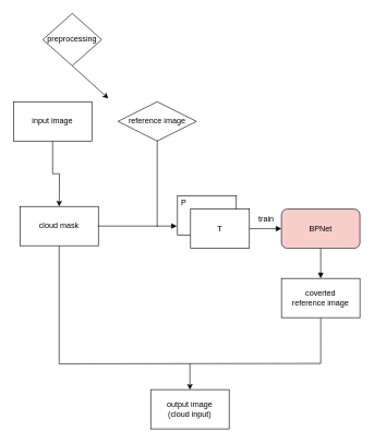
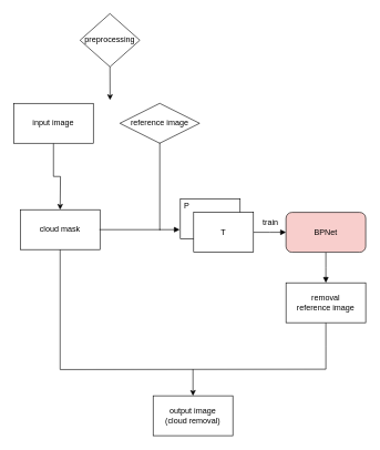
- <mxCell id="22" value="&lt;span&gt;preprocessing&lt;/span&gt;" style="rhombus;whiteSpace=wrap;html=1;strokeWidth=1;" vertex="1" parent="1"><mxGeometry x="65" y="20" width="90" height="80" as="geometry" /></mxCell>
+ <mxCell id="22" value="&lt;span&gt;preprocessing&lt;/span&gt;" style="rhombus;whiteSpace=wrap;html=1;strokeWidth=1;" vertex="1" parent="1"><mxGeometry x="120" y="20" width="90" height="80" as="geometry" /></mxCell>
- <mxCell id="16" value="coverted&lt;br&gt;reference image" style="rounded=0;whiteSpace=wrap;html=1;" vertex="1" parent="1"><mxGeometry x="430" y="425" width="120" height="60" as="geometry" /></mxCell>
+ <mxCell id="16" value="removal&lt;br&gt;reference image" style="rounded=0;whiteSpace=wrap;html=1;" vertex="1" parent="1"><mxGeometry x="430" y="425" width="120" height="60" as="geometry" /></mxCell>
- <mxCell id="19" value="output image&lt;br&gt;(cloud input)" style="rounded=0;whiteSpace=wrap;html=1;strokeWidth=1;" vertex="1" parent="1"><mxGeometry x="230" y="595" width="120" height="60" as="geometry" /></mxCell>
+ <mxCell id="19" value="output image&lt;br&gt;(cloud removal)" style="rounded=0;whiteSpace=wrap;html=1;strokeWidth=1;" vertex="1" parent="1"><mxGeometry x="230" y="595" width="120" height="60" as="geometry" /></mxCell>
